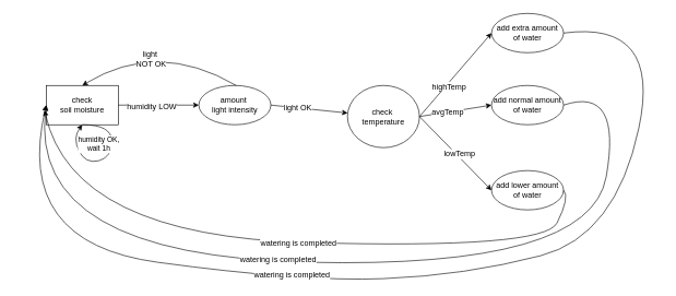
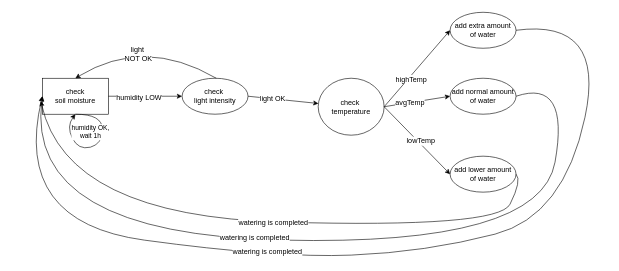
- <mxCell id="3" value="amount&amp;nbsp;&lt;br&gt;light intensity" style="ellipse;whiteSpace=wrap;html=1;" vertex="1" parent="1"><mxGeometry x="303" y="130" width="110" height="60" as="geometry" /></mxCell>
+ <mxCell id="3" value="check&amp;nbsp;&lt;br&gt;light intensity" style="ellipse;whiteSpace=wrap;html=1;" vertex="1" parent="1"><mxGeometry x="303" y="130" width="110" height="60" as="geometry" /></mxCell>
